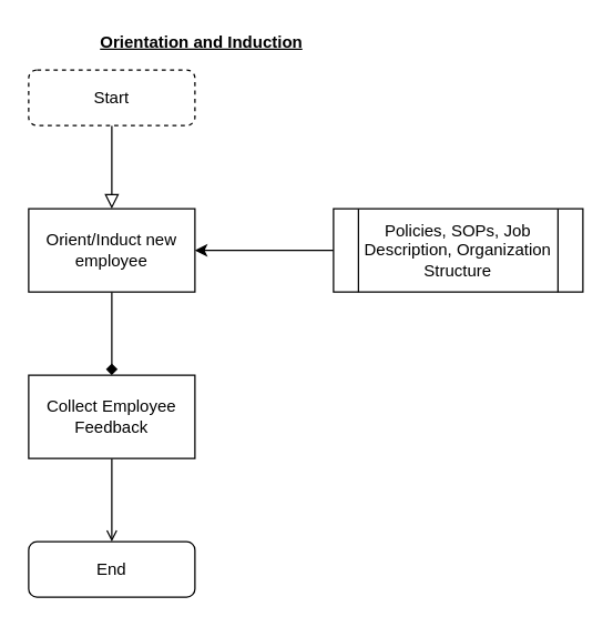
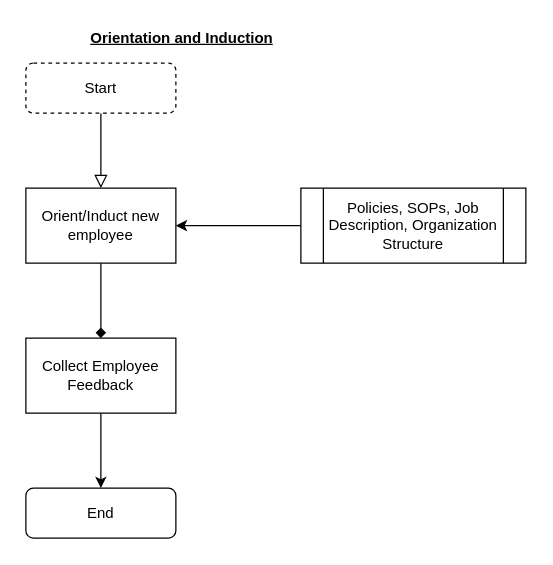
- <mxCell id="8" value="" style="edgeStyle=orthogonalEdgeStyle;rounded=0;orthogonalLoop=1;jettySize=auto;html=1;endArrow=open;" edge="1" parent="1" source="9" target="10"><mxGeometry relative="1" as="geometry" /></mxCell>
+ <mxCell id="8" value="" style="edgeStyle=orthogonalEdgeStyle;rounded=0;orthogonalLoop=1;jettySize=auto;html=1;" edge="1" parent="1" source="9" target="10"><mxGeometry relative="1" as="geometry" /></mxCell>
